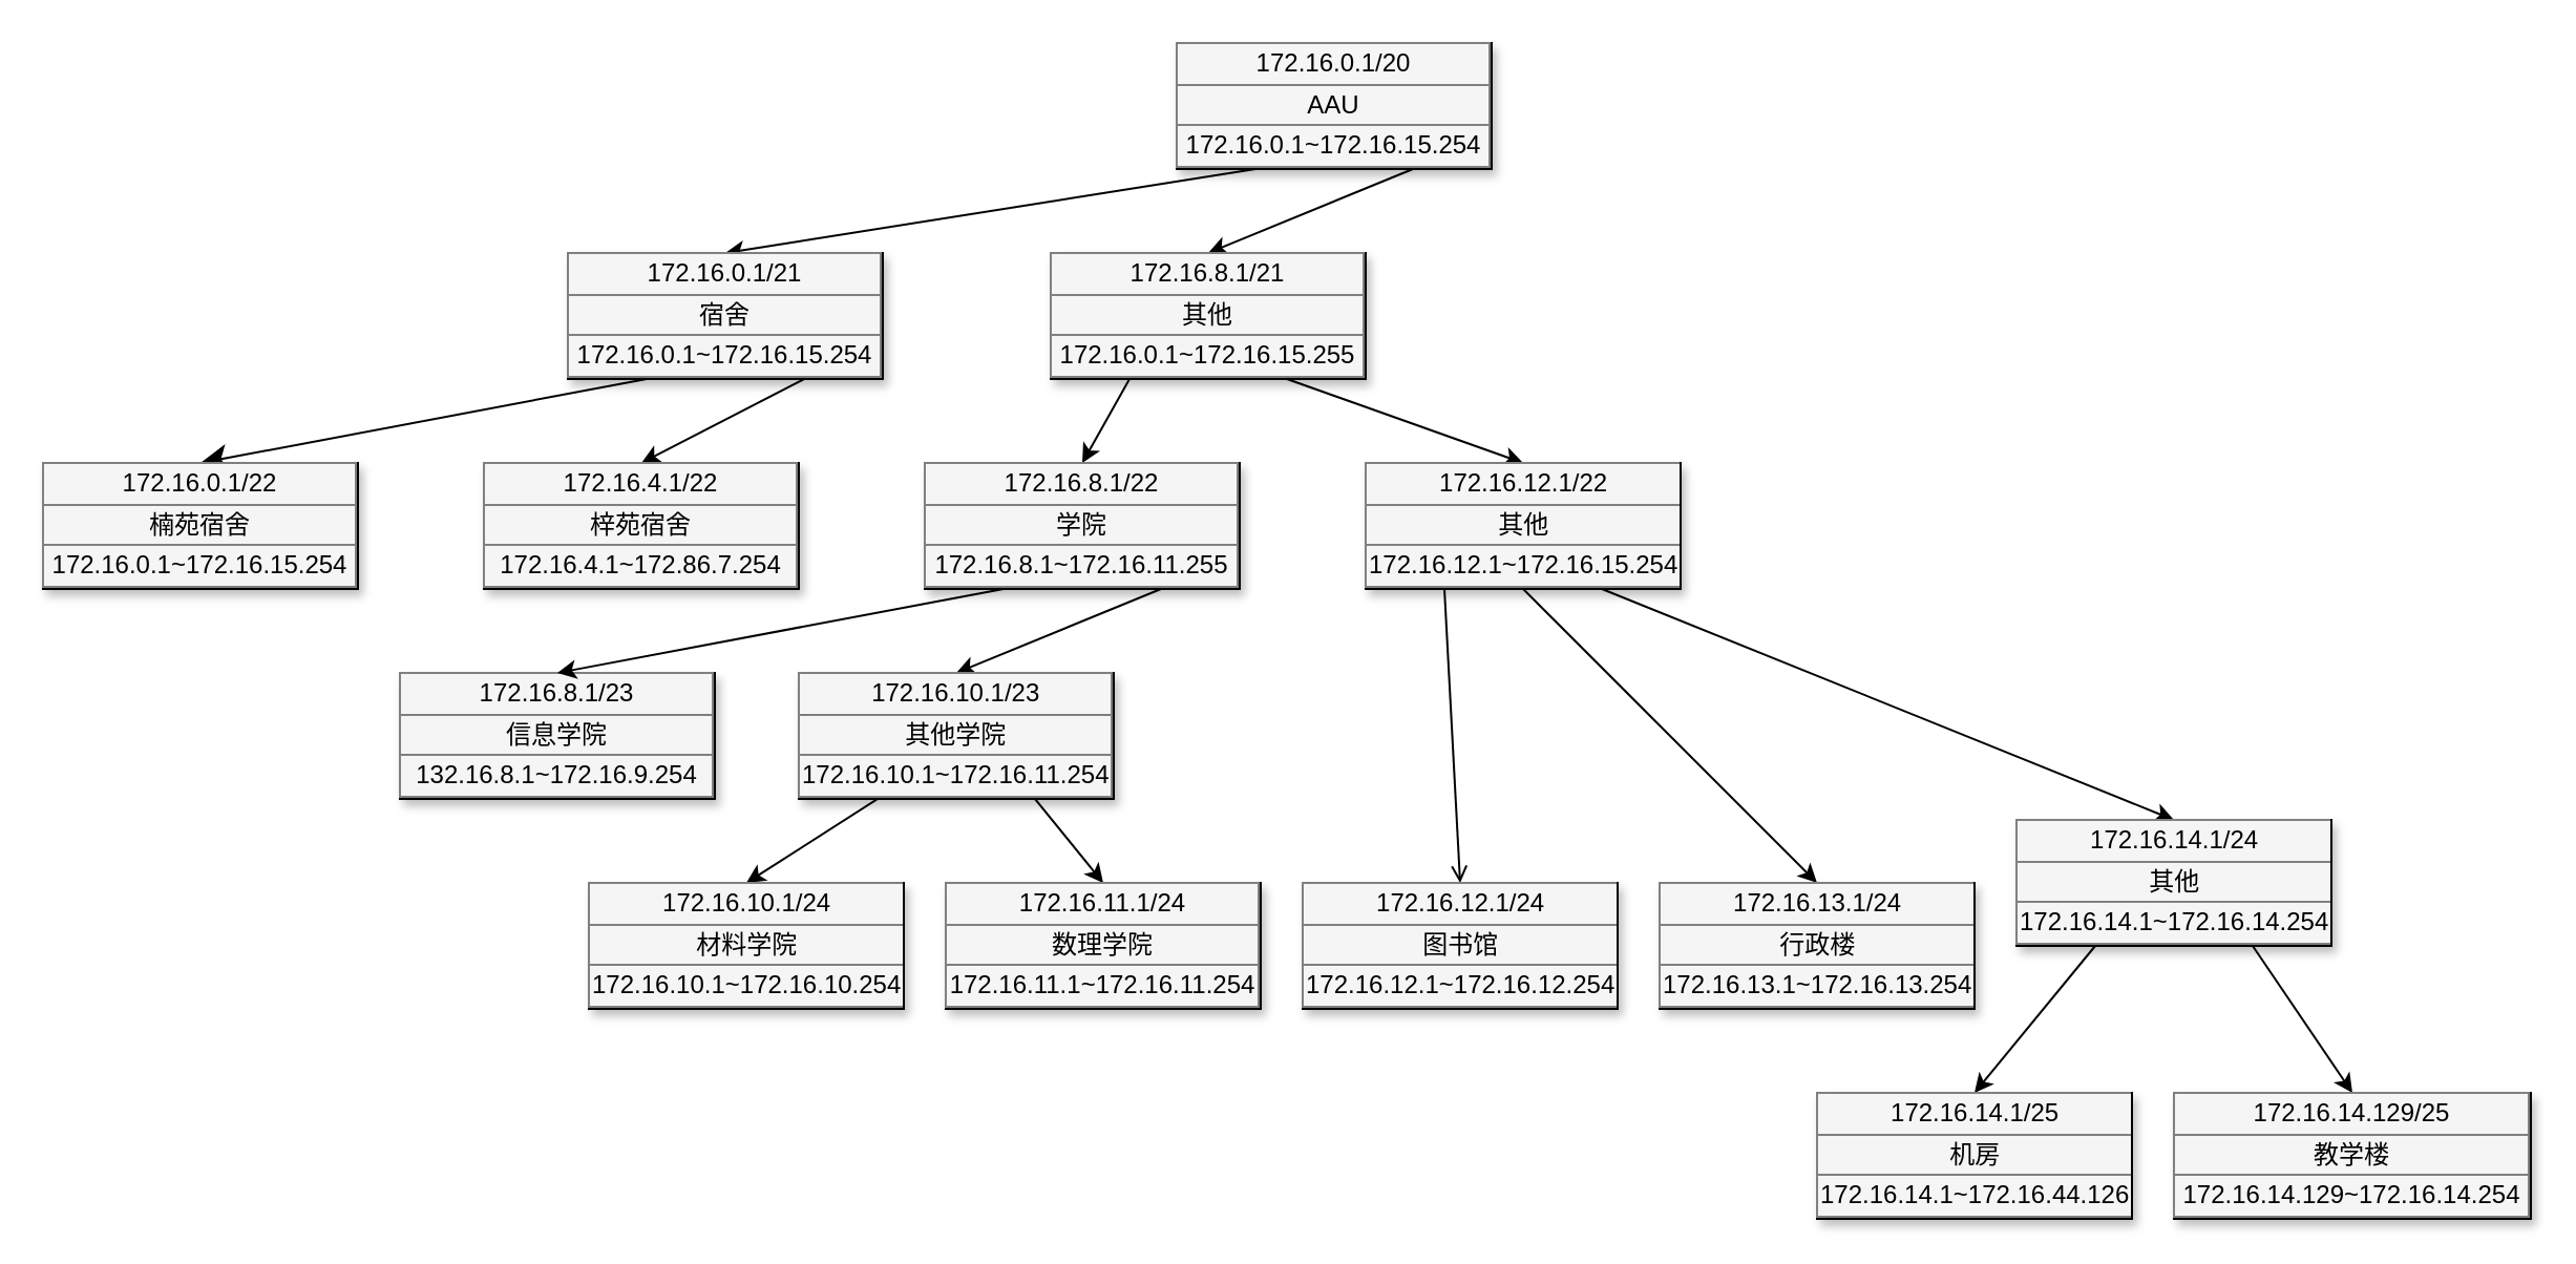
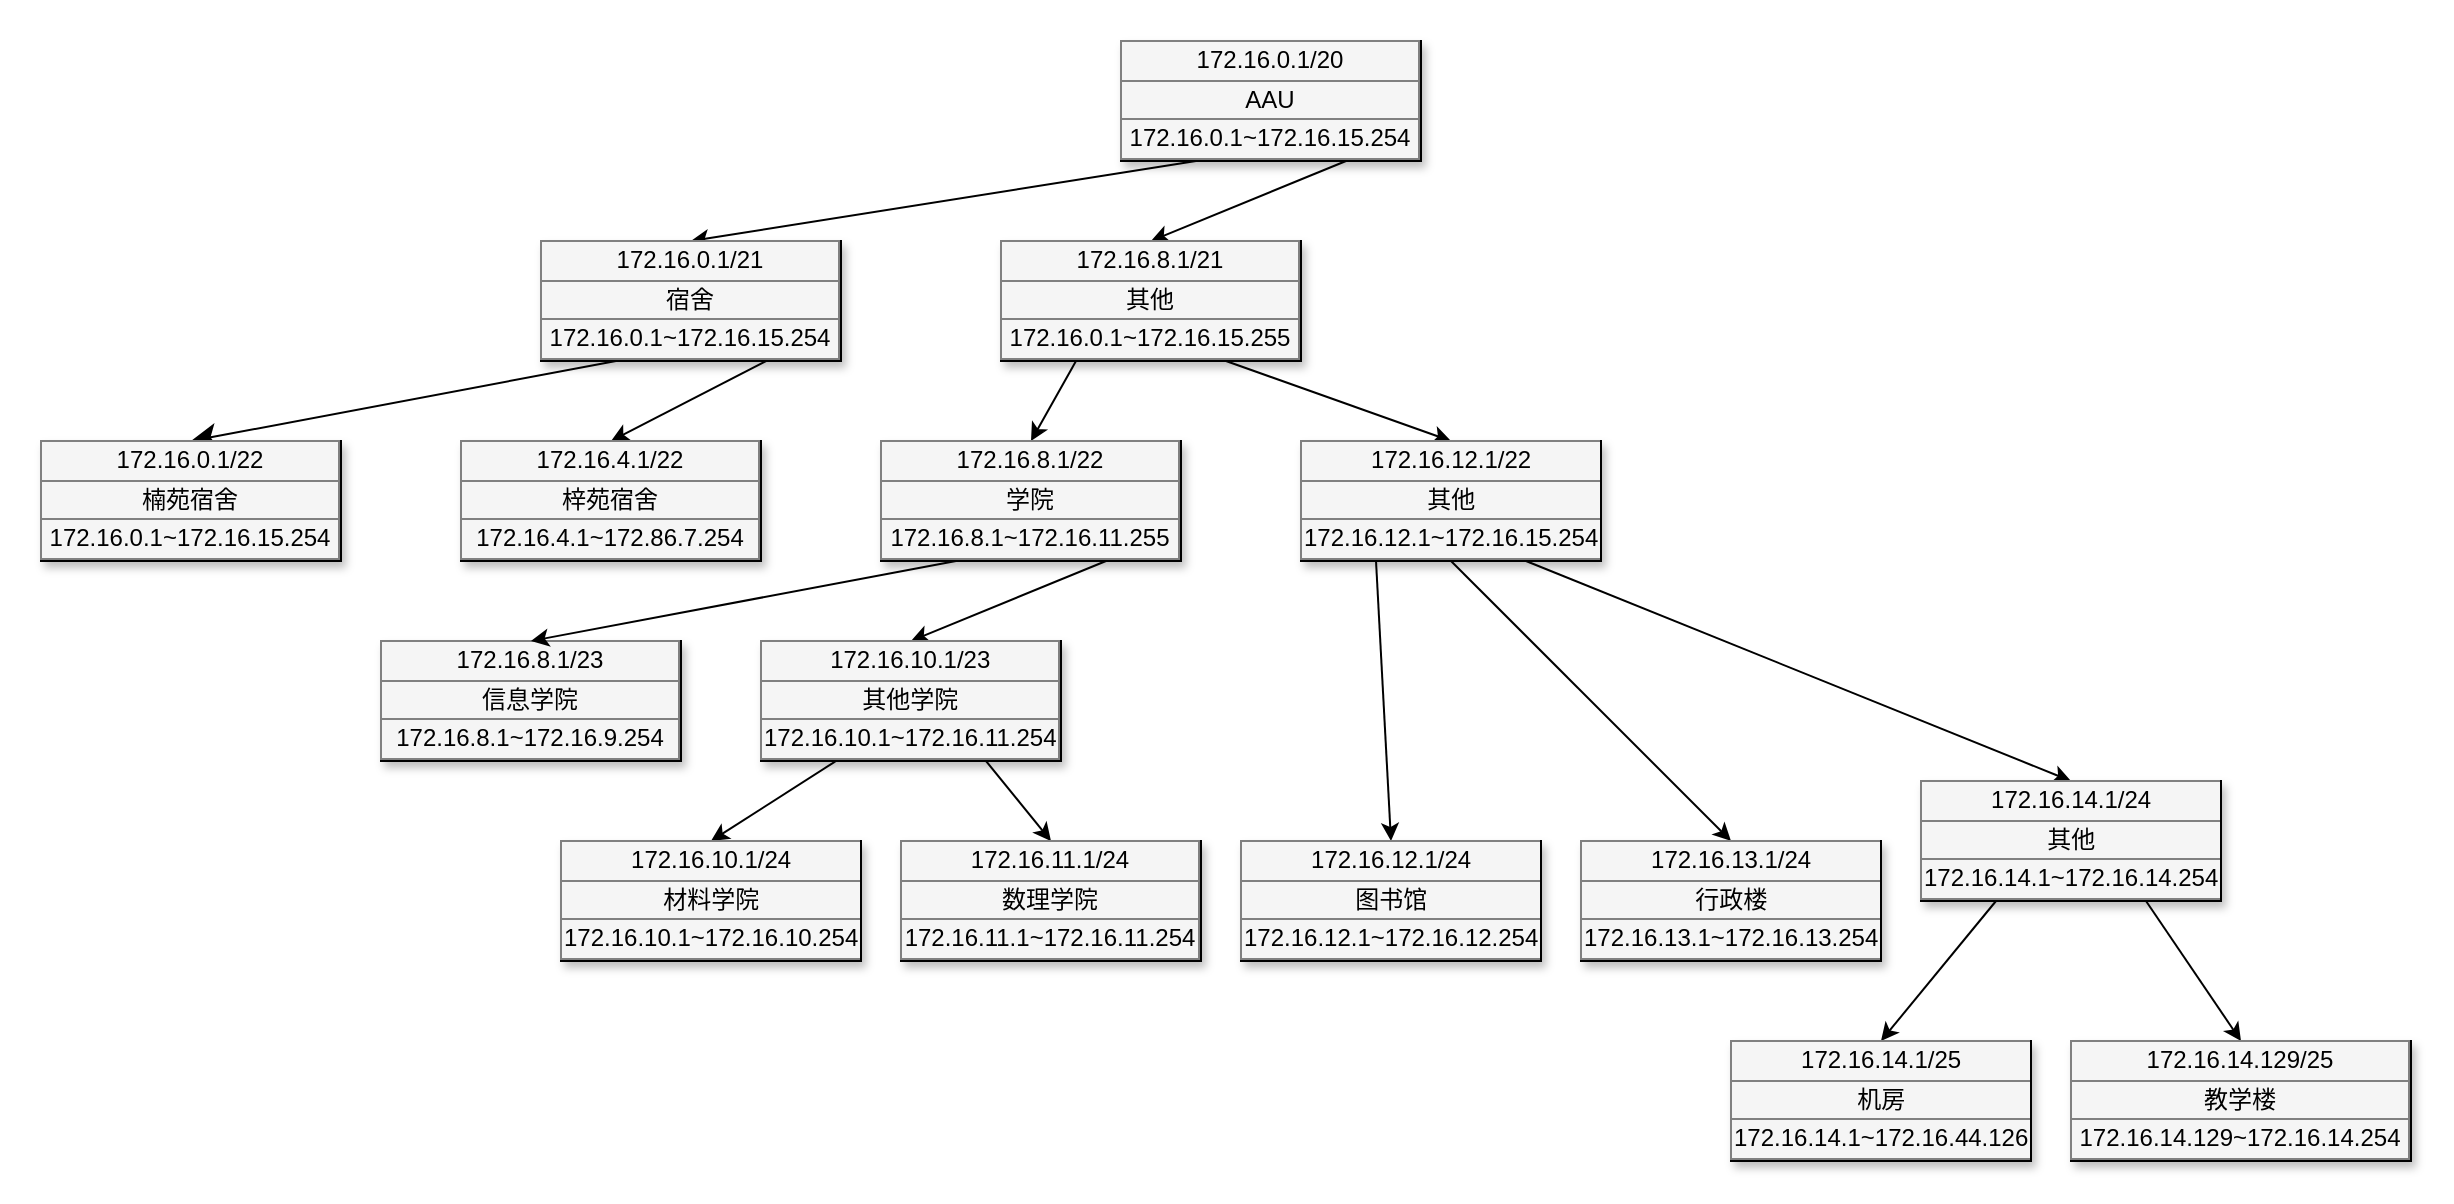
- <mxCell id="13" value="&lt;table border=&quot;1&quot; width=&quot;100%&quot; style=&quot;width: 100% ; height: 100% ; border-collapse: collapse&quot;&gt;&lt;tbody&gt;&lt;tr&gt;&lt;td colspan=&quot;2&quot; align=&quot;center&quot;&gt;&lt;font style=&quot;font-size: 12px;&quot;&gt;172.16.8.1/23&lt;/font&gt;&lt;/td&gt;&lt;/tr&gt;&lt;tr&gt;&lt;td align=&quot;center&quot;&gt;信息学院&lt;/td&gt;&lt;/tr&gt;&lt;tr&gt;&lt;td align=&quot;center&quot;&gt;&lt;font style=&quot;font-size: 12px;&quot;&gt;132.16.8.1~172.16.9.254&lt;/font&gt;&lt;/td&gt;&lt;/tr&gt;&lt;/tbody&gt;&lt;/table&gt;" style="text;html=1;strokeColor=#000000;fillColor=#f5f5f5;overflow=fill;rounded=0;shadow=1;fontSize=12;align=center;" vertex="1" parent="1"><mxGeometry x="190" y="320" width="150" height="60" as="geometry" /></mxCell>
+ <mxCell id="13" value="&lt;table border=&quot;1&quot; width=&quot;100%&quot; style=&quot;width: 100% ; height: 100% ; border-collapse: collapse&quot;&gt;&lt;tbody&gt;&lt;tr&gt;&lt;td colspan=&quot;2&quot; align=&quot;center&quot;&gt;&lt;font style=&quot;font-size: 12px;&quot;&gt;172.16.8.1/23&lt;/font&gt;&lt;/td&gt;&lt;/tr&gt;&lt;tr&gt;&lt;td align=&quot;center&quot;&gt;信息学院&lt;/td&gt;&lt;/tr&gt;&lt;tr&gt;&lt;td align=&quot;center&quot;&gt;&lt;font style=&quot;font-size: 12px;&quot;&gt;172.16.8.1~172.16.9.254&lt;/font&gt;&lt;/td&gt;&lt;/tr&gt;&lt;/tbody&gt;&lt;/table&gt;" style="text;html=1;strokeColor=#000000;fillColor=#f5f5f5;overflow=fill;rounded=0;shadow=1;fontSize=12;align=center;" vertex="1" parent="1"><mxGeometry x="190" y="320" width="150" height="60" as="geometry" /></mxCell>
- <mxCell id="23" style="edgeStyle=none;rounded=0;orthogonalLoop=1;jettySize=auto;html=1;exitX=0.25;exitY=1;exitDx=0;exitDy=0;entryX=0.5;entryY=0;entryDx=0;entryDy=0;endArrow=open;" edge="1" parent="1" source="25" target="27"><mxGeometry relative="1" as="geometry"><mxPoint x="960" y="420" as="targetPoint" /></mxGeometry></mxCell>
+ <mxCell id="23" style="edgeStyle=none;rounded=0;orthogonalLoop=1;jettySize=auto;html=1;exitX=0.25;exitY=1;exitDx=0;exitDy=0;entryX=0.5;entryY=0;entryDx=0;entryDy=0;" edge="1" parent="1" source="25" target="27"><mxGeometry relative="1" as="geometry"><mxPoint x="960" y="420" as="targetPoint" /></mxGeometry></mxCell>
